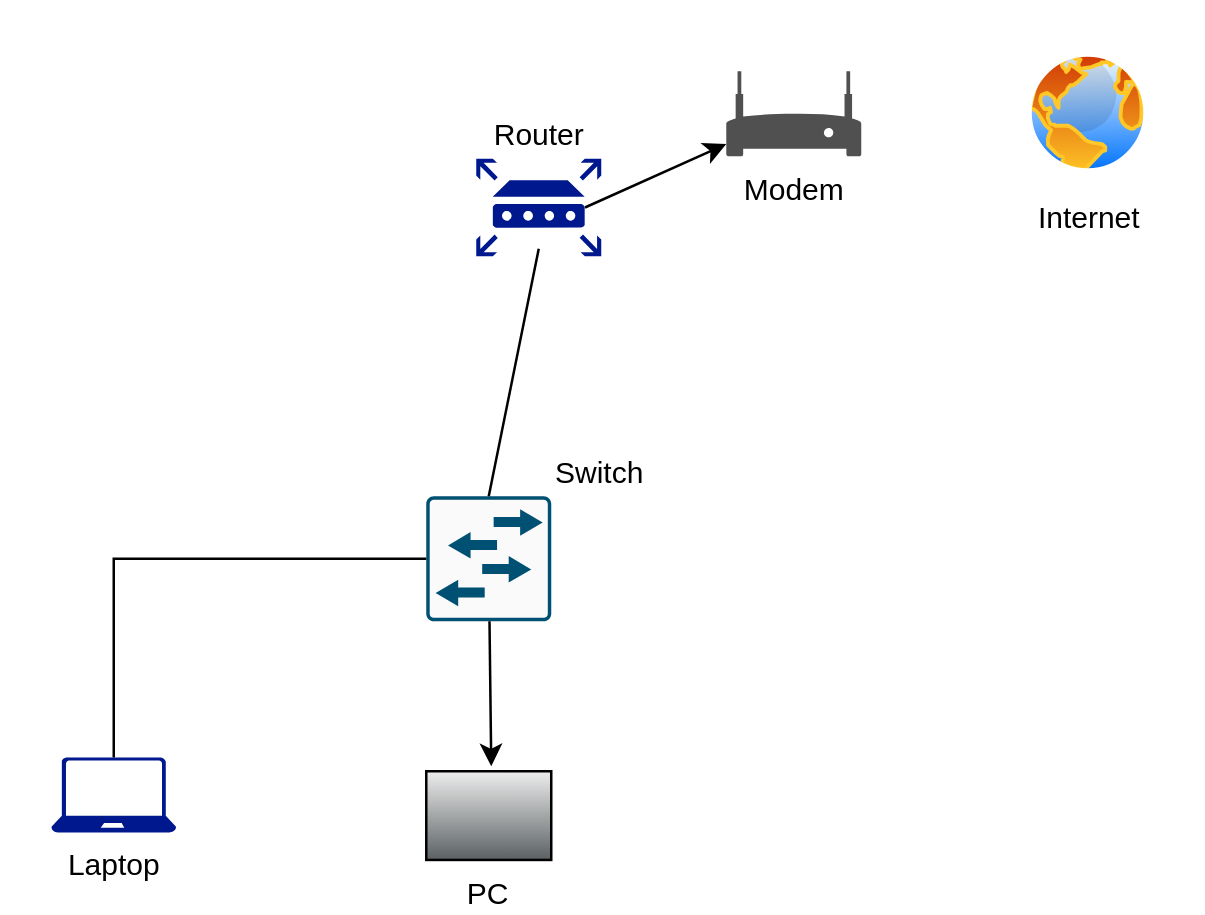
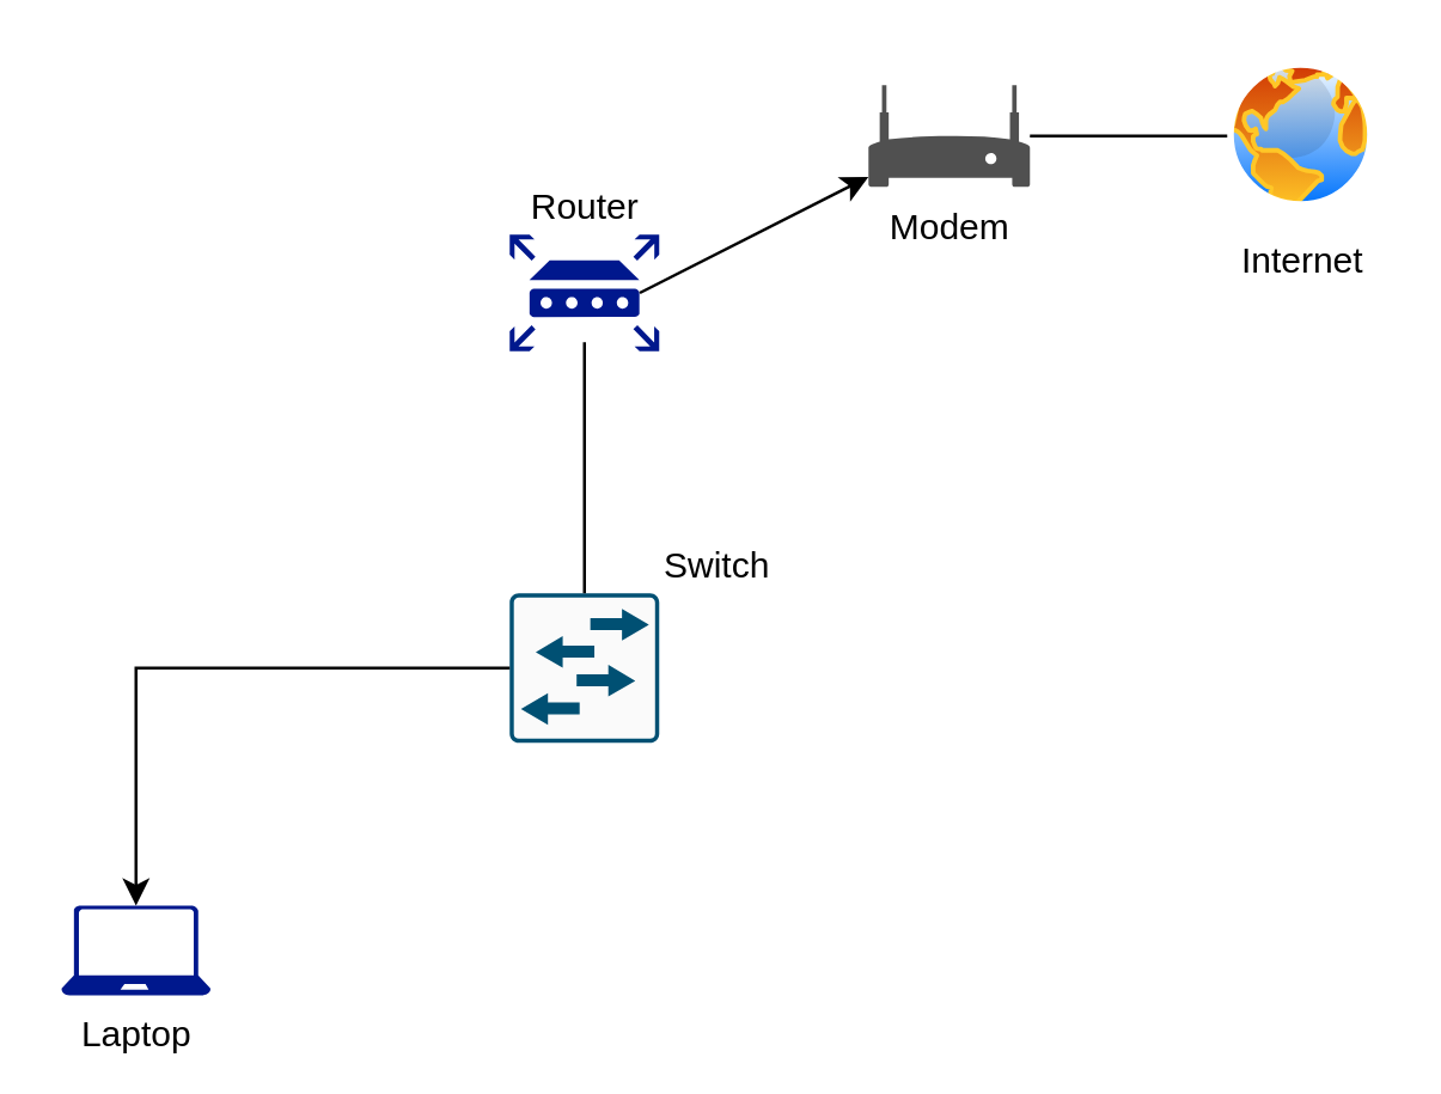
+ <mxCell id="12" value="" style="endArrow=none;html=1;rounded=0;" edge="1" parent="1" source="9" target="11"><mxGeometry width="50" height="50" relative="1" as="geometry"><mxPoint x="250" y="188" as="sourcePoint" /><mxPoint x="300" y="138" as="targetPoint" /></mxGeometry></mxCell>
- <mxCell id="2" value="Router" style="sketch=0;aspect=fixed;pointerEvents=1;shadow=0;dashed=0;html=1;strokeColor=none;labelPosition=center;verticalLabelPosition=top;verticalAlign=bottom;align=center;fillColor=#00188D;shape=mxgraph.mscae.enterprise.router" vertex="1" parent="1"><mxGeometry x="190" y="63" width="50" height="39" as="geometry" /></mxCell>
+ <mxCell id="2" value="Router" style="sketch=0;aspect=fixed;pointerEvents=1;shadow=0;dashed=0;html=1;strokeColor=none;labelPosition=center;verticalLabelPosition=top;verticalAlign=bottom;align=center;fillColor=#00188D;shape=mxgraph.mscae.enterprise.router" vertex="1" parent="1"><mxGeometry x="170" y="78" width="50" height="39" as="geometry" /></mxCell>
- <mxCell id="8" value="" style="endArrow=classic;html=1;rounded=0;entryX=0.52;entryY=-0.056;entryDx=0;entryDy=0;entryPerimeter=0;" edge="1" parent="1" source="3" target="6"><mxGeometry width="50" height="50" relative="1" as="geometry"><mxPoint x="250" y="278" as="sourcePoint" /><mxPoint x="300" y="228" as="targetPoint" /></mxGeometry></mxCell>
- <mxCell id="7" value="" style="endArrow=none;html=1;rounded=0;exitX=0;exitY=0.5;exitDx=0;exitDy=0;exitPerimeter=0;entryX=0.5;entryY=0;entryDx=0;entryDy=0;entryPerimeter=0;" edge="1" parent="1" source="3" target="5"><mxGeometry width="50" height="50" relative="1" as="geometry"><mxPoint x="250" y="338" as="sourcePoint" /><mxPoint x="40" y="223" as="targetPoint" /><Array as="points"><mxPoint x="45" y="223" /></Array></mxGeometry></mxCell>
+ <mxCell id="7" value="" style="endArrow=classic;html=1;rounded=0;exitX=0;exitY=0.5;exitDx=0;exitDy=0;exitPerimeter=0;entryX=0.5;entryY=0;entryDx=0;entryDy=0;entryPerimeter=0;" edge="1" parent="1" source="3" target="5"><mxGeometry width="50" height="50" relative="1" as="geometry"><mxPoint x="250" y="338" as="sourcePoint" /><mxPoint x="40" y="223" as="targetPoint" /><Array as="points"><mxPoint x="45" y="223" /></Array></mxGeometry></mxCell>
- <mxCell id="6" value="PC" style="shape=mxgraph.networks2.icon;aspect=fixed;fillColor=#EDEDED;strokeColor=#000000;gradientColor=#5B6163;network2IconShadow=1;network2bgFillColor=none;network2Icon=mxgraph.networks2.pc;network2IconYOffset=-0.059;network2IconW=1.0;network2IconH=0.71;labelPosition=center;verticalLabelPosition=bottom;align=center;verticalAlign=top;" vertex="1" parent="1"><mxGeometry x="170.01" y="308" width="49.995" height="35.48" as="geometry" /></mxCell>
